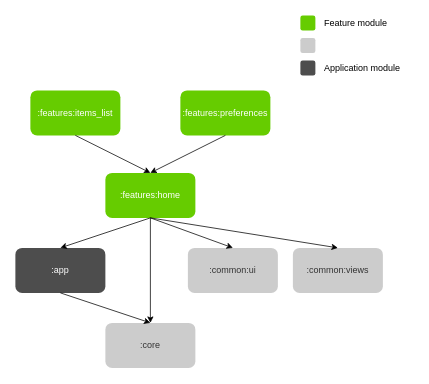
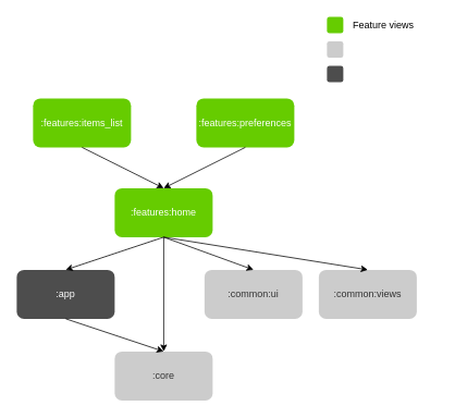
- <mxCell id="17" value="Feature module" style="text;html=1;strokeColor=none;fillColor=none;align=left;verticalAlign=middle;whiteSpace=wrap;rounded=0;" vertex="1" parent="1"><mxGeometry x="430" y="20" width="120" height="20" as="geometry" /></mxCell>
+ <mxCell id="17" value="Feature views" style="text;html=1;strokeColor=none;fillColor=none;align=left;verticalAlign=middle;whiteSpace=wrap;rounded=0;" vertex="1" parent="1"><mxGeometry x="430" y="20" width="120" height="20" as="geometry" /></mxCell>
- <mxCell id="20" value="Application module" style="text;html=1;strokeColor=none;fillColor=none;align=left;verticalAlign=middle;whiteSpace=wrap;rounded=0;" vertex="1" parent="1"><mxGeometry x="430" y="80" width="120" height="20" as="geometry" /></mxCell>
